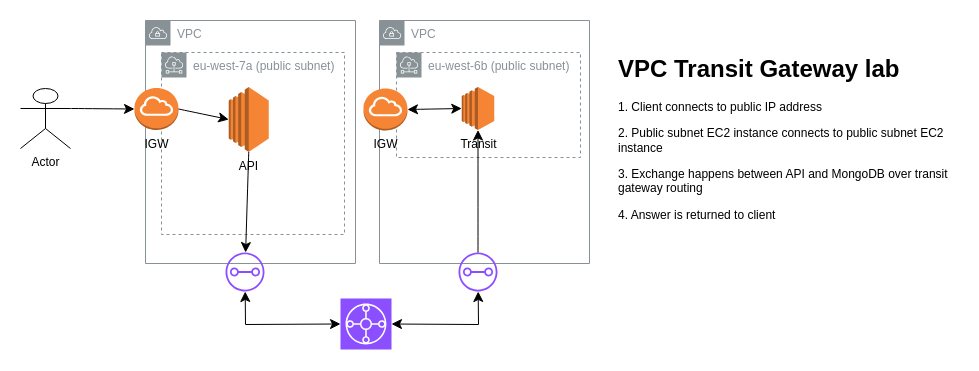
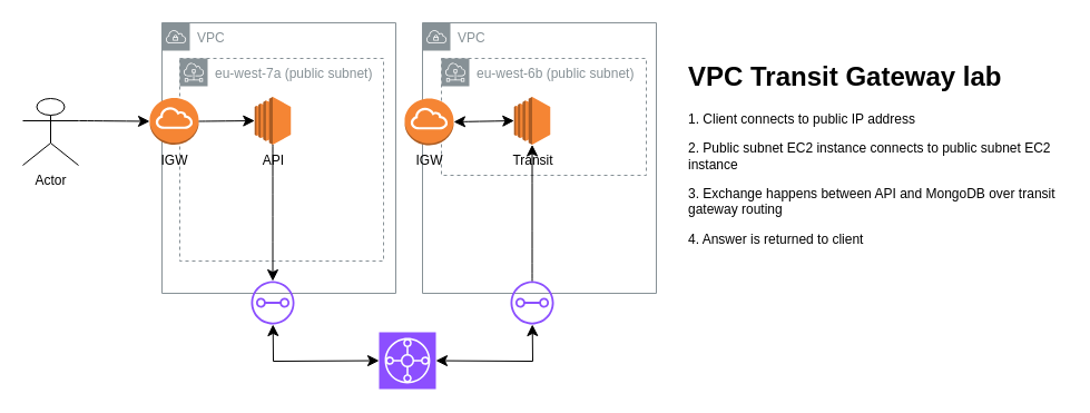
- <mxCell id="12" value="API" style="outlineConnect=0;dashed=0;verticalLabelPosition=bottom;verticalAlign=top;align=center;html=1;shape=mxgraph.aws3.ec2;fillColor=#F58534;gradientColor=none;" parent="1" vertex="1"><mxGeometry x="228.25" y="86.5" width="40" height="65" as="geometry" /></mxCell>
+ <mxCell id="12" value="API" style="outlineConnect=0;dashed=0;verticalLabelPosition=bottom;verticalAlign=top;align=center;html=1;shape=mxgraph.aws3.ec2;fillColor=#F58534;gradientColor=none;" parent="1" vertex="1"><mxGeometry x="228.25" y="86.5" width="32.5" height="43" as="geometry" /></mxCell>
